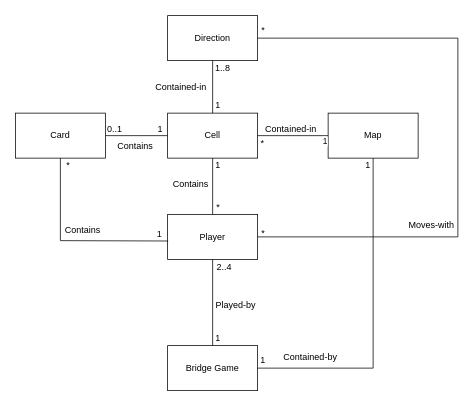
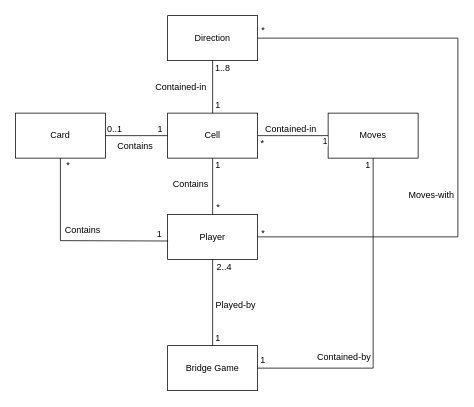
- <mxCell id="3" value="Map" style="rounded=0;whiteSpace=wrap;html=1;" vertex="1" parent="1"><mxGeometry x="437" y="150" width="120" height="60" as="geometry" /></mxCell>
+ <mxCell id="3" value="Moves" style="rounded=0;whiteSpace=wrap;html=1;" vertex="1" parent="1"><mxGeometry x="437" y="150" width="120" height="60" as="geometry" /></mxCell>
- <mxCell id="29" value="Moves-with" style="text;html=1;strokeColor=none;fillColor=none;align=center;verticalAlign=middle;whiteSpace=wrap;rounded=0;" vertex="1" parent="1"><mxGeometry x="540" y="285" width="70" height="30" as="geometry" /></mxCell>
+ <mxCell id="29" value="Moves-with" style="text;html=1;strokeColor=none;fillColor=none;align=center;verticalAlign=middle;whiteSpace=wrap;rounded=0;" vertex="1" parent="1"><mxGeometry x="540" y="245" width="70" height="30" as="geometry" /></mxCell>
- <mxCell id="39" value="Contained-by" style="text;html=1;strokeColor=none;fillColor=none;align=center;verticalAlign=middle;whiteSpace=wrap;rounded=0;" vertex="1" parent="1"><mxGeometry x="375" y="460" width="77" height="30" as="geometry" /></mxCell>
+ <mxCell id="39" value="Contained-by" style="text;html=1;strokeColor=none;fillColor=none;align=center;verticalAlign=middle;whiteSpace=wrap;rounded=0;" vertex="1" parent="1"><mxGeometry x="420" y="460" width="77" height="30" as="geometry" /></mxCell>
